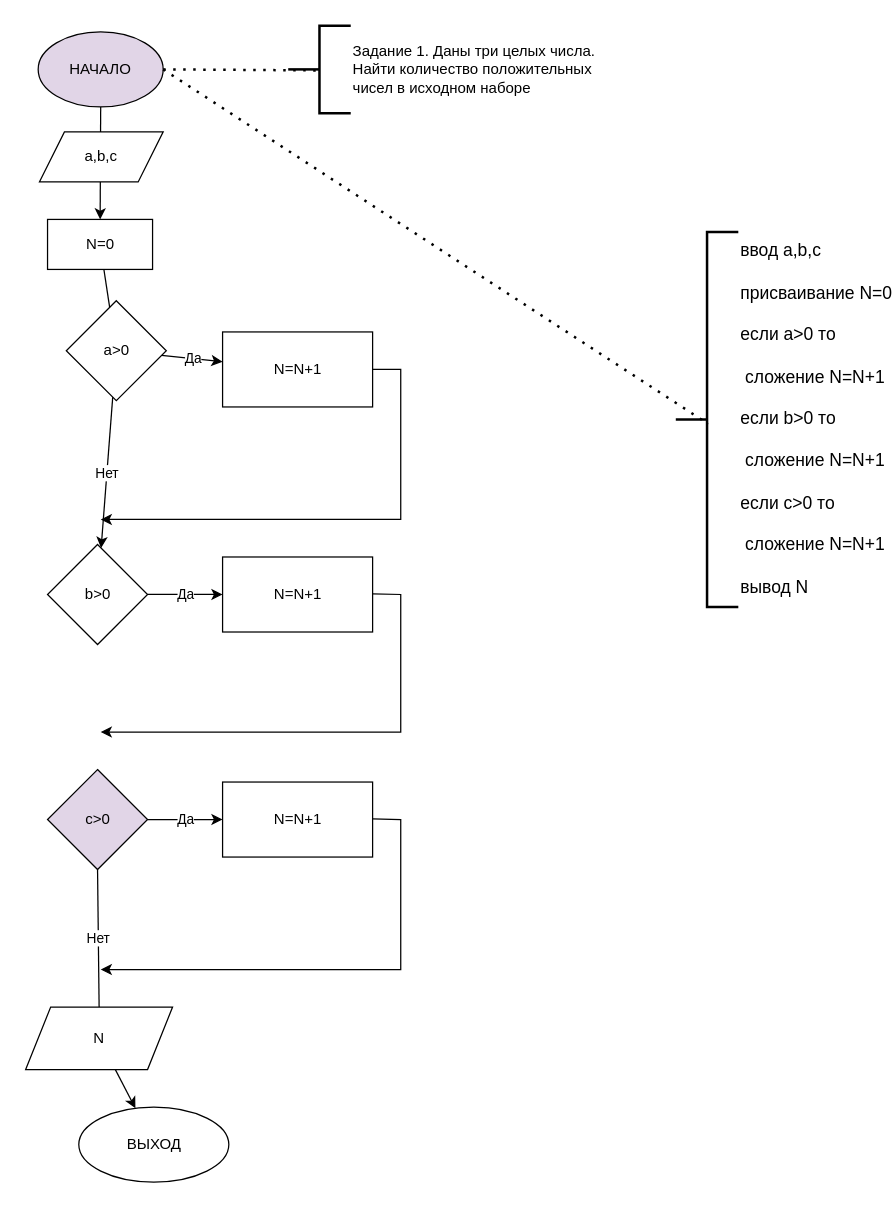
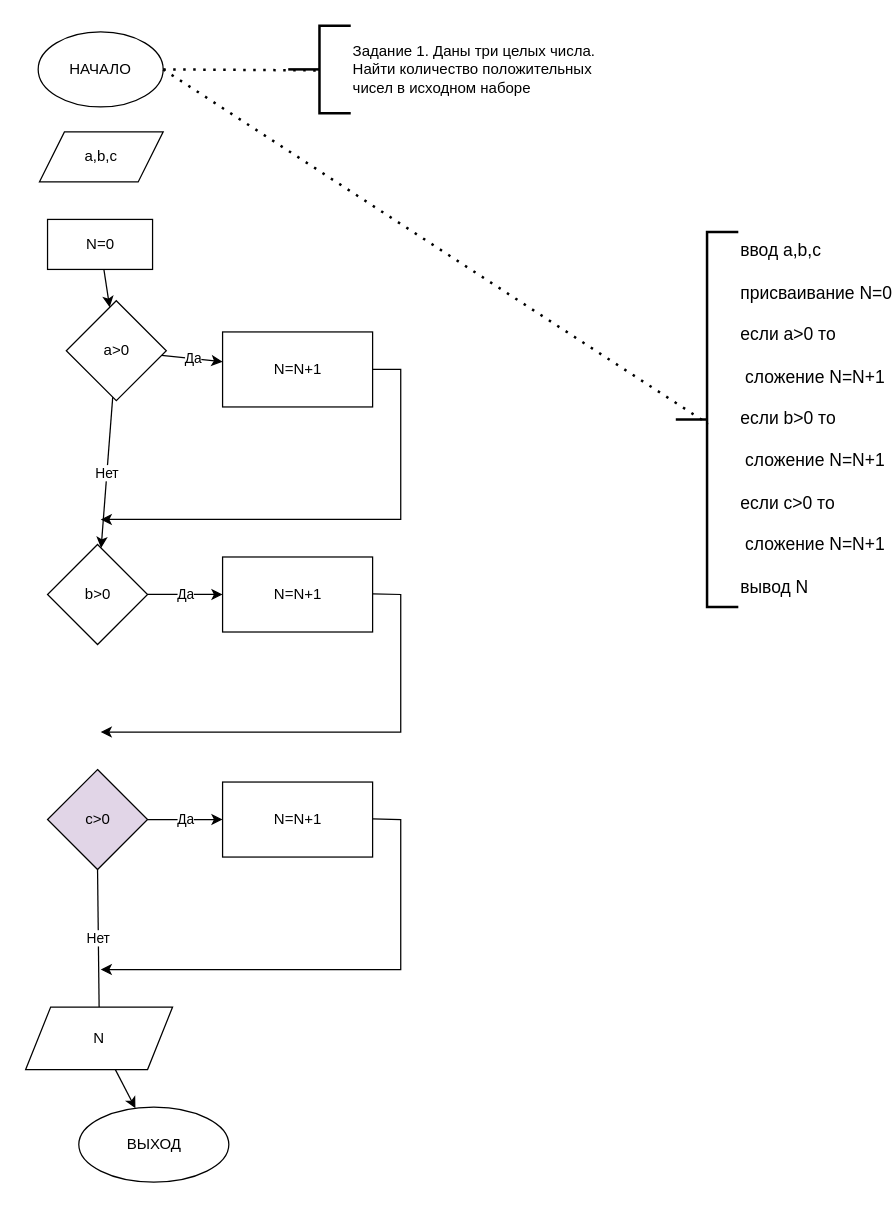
- <mxCell id="3" value="НАЧАЛО" style="ellipse;whiteSpace=wrap;html=1;fillColor=#e1d5e7;" parent="1" vertex="1"><mxGeometry x="30" y="25" width="100" height="60" as="geometry" /></mxCell>
+ <mxCell id="3" value="НАЧАЛО" style="ellipse;whiteSpace=wrap;html=1;" parent="1" vertex="1"><mxGeometry x="30" y="25" width="100" height="60" as="geometry" /></mxCell>
- <mxCell id="2" value="" style="edgeStyle=none;rounded=0;orthogonalLoop=1;jettySize=auto;html=1;" parent="1" source="3" target="18" edge="1"><mxGeometry relative="1" as="geometry" /></mxCell>
- <mxCell id="17" value="" style="edgeStyle=none;rounded=0;orthogonalLoop=1;jettySize=auto;html=1;endArrow=none;" parent="1" source="18" target="6" edge="1"><mxGeometry relative="1" as="geometry" /></mxCell>
+ <mxCell id="17" value="" style="edgeStyle=none;rounded=0;orthogonalLoop=1;jettySize=auto;html=1;" parent="1" source="18" target="6" edge="1"><mxGeometry relative="1" as="geometry" /></mxCell>
